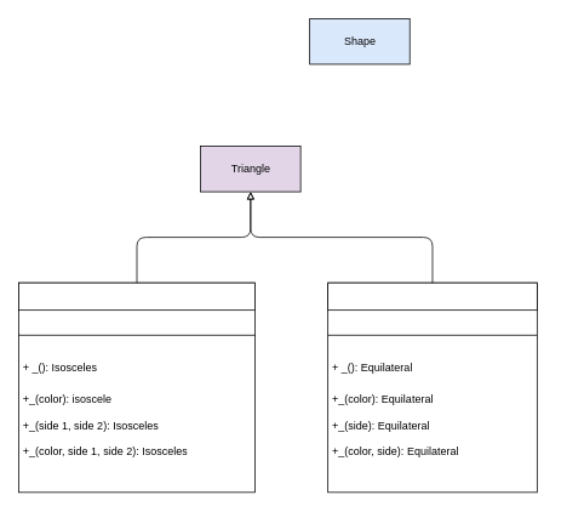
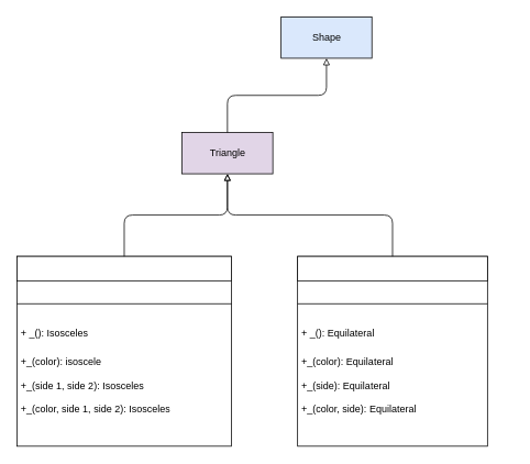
+ <mxCell id="16" value="" style="endArrow=block;html=1;exitX=0.5;exitY=0;exitDx=0;exitDy=0;entryX=0.5;entryY=1;entryDx=0;entryDy=0;edgeStyle=orthogonalEdgeStyle;endFill=0;" edge="1" parent="1" source="13" target="12"><mxGeometry width="50" height="50" relative="1" as="geometry"><mxPoint x="170" y="330" as="sourcePoint" /><mxPoint x="295" y="230" as="targetPoint" /></mxGeometry></mxCell>
